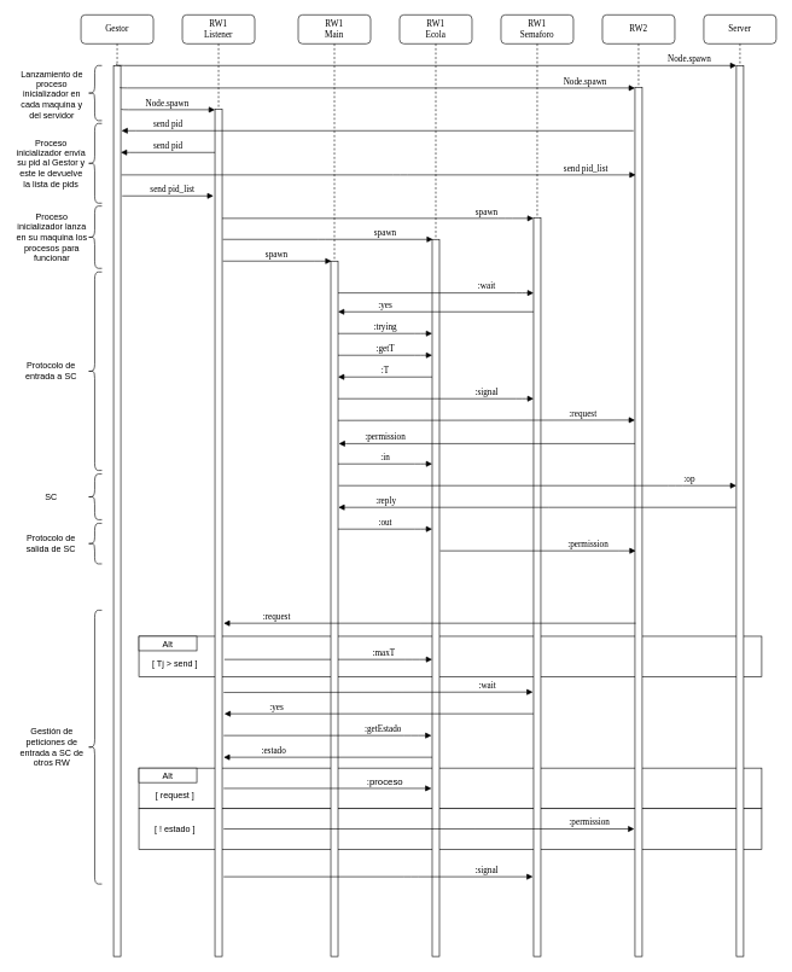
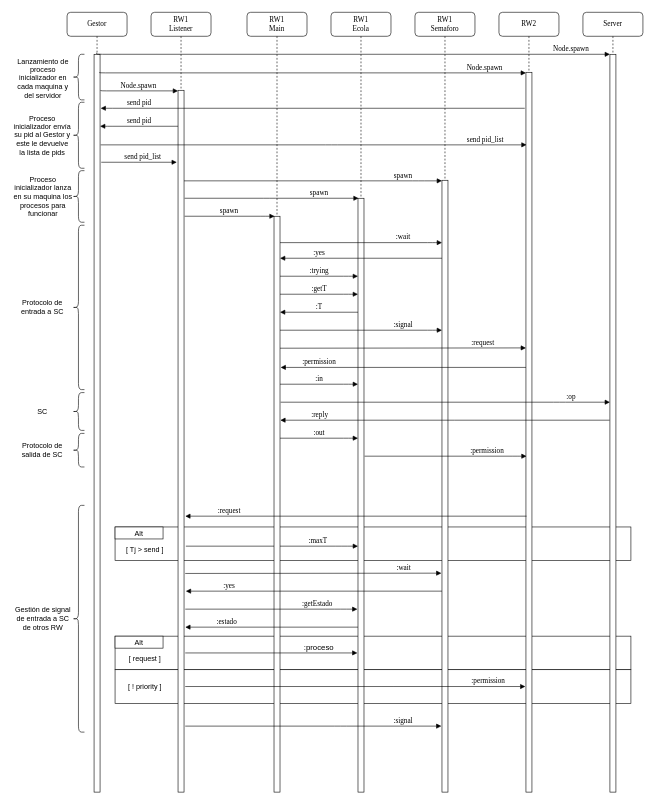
- <mxCell id="72" value="Gestión de peticiones de entrada a SC de otros RW" style="text;html=1;strokeColor=none;fillColor=none;align=center;verticalAlign=middle;whiteSpace=wrap;rounded=0;" vertex="1" parent="1"><mxGeometry x="21" y="995" width="100" height="72" as="geometry" /></mxCell>
+ <mxCell id="72" value="Gestión de signal de entrada a SC de otros RW" style="text;html=1;strokeColor=none;fillColor=none;align=center;verticalAlign=middle;whiteSpace=wrap;rounded=0;" vertex="1" parent="1"><mxGeometry x="21" y="995" width="100" height="72" as="geometry" /></mxCell>
- <mxCell id="7" value="[ ! estado ]" style="text;html=1;strokeColor=none;fillColor=none;align=center;verticalAlign=middle;whiteSpace=wrap;rounded=0;" parent="1" vertex="1"><mxGeometry x="201" y="1134" width="80" height="20" as="geometry" /></mxCell>
+ <mxCell id="7" value="[ ! priority ]" style="text;html=1;strokeColor=none;fillColor=none;align=center;verticalAlign=middle;whiteSpace=wrap;rounded=0;" parent="1" vertex="1"><mxGeometry x="201" y="1134" width="80" height="20" as="geometry" /></mxCell>
